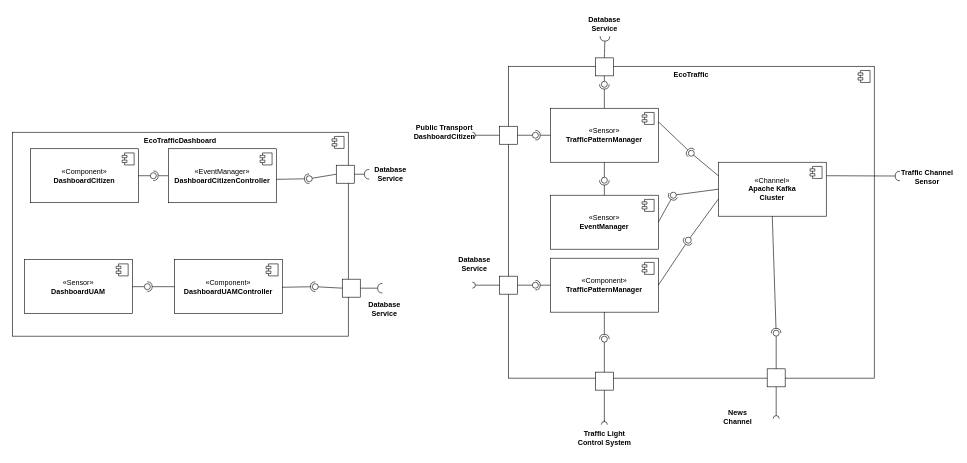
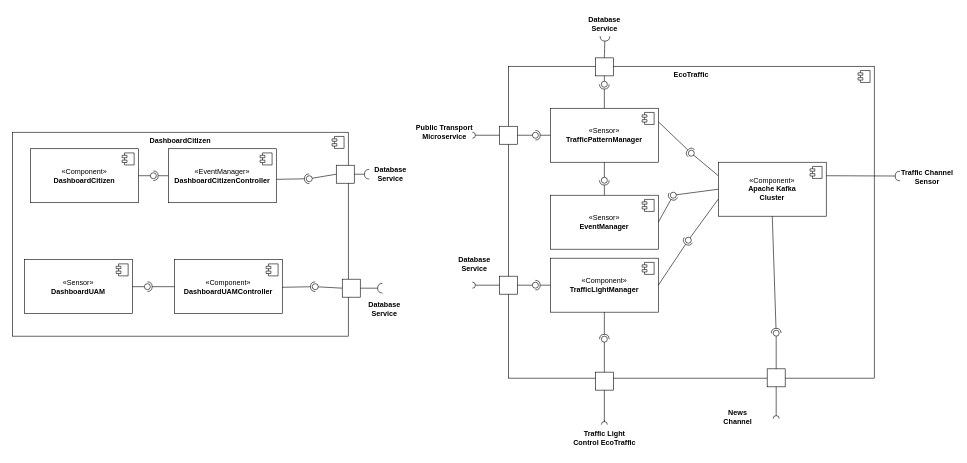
- <mxCell id="53" value="&lt;b&gt;Public Transport&lt;/b&gt;&lt;div&gt;&lt;b&gt;DashboardCitizen&lt;/b&gt;&lt;/div&gt;" style="text;html=1;align=center;verticalAlign=middle;resizable=0;points=[];autosize=1;strokeColor=none;fillColor=none;" parent="1" vertex="1"><mxGeometry x="680" y="200" width="120" height="40" as="geometry" /></mxCell>
+ <mxCell id="53" value="&lt;b&gt;Public Transport&lt;/b&gt;&lt;div&gt;&lt;b&gt;Microservice&lt;/b&gt;&lt;/div&gt;" style="text;html=1;align=center;verticalAlign=middle;resizable=0;points=[];autosize=1;strokeColor=none;fillColor=none;" parent="1" vertex="1"><mxGeometry x="680" y="200" width="120" height="40" as="geometry" /></mxCell>
- <mxCell id="64" value="&lt;b&gt;EcoTrafficDashboard&lt;/b&gt;" style="html=1;dropTarget=0;whiteSpace=wrap;align=center;verticalAlign=top;movable=1;resizable=1;rotatable=1;deletable=1;editable=1;locked=0;connectable=1;" vertex="1" parent="1"><mxGeometry x="20" y="220" width="560" height="340" as="geometry" /></mxCell>
+ <mxCell id="64" value="&lt;b&gt;DashboardCitizen&lt;/b&gt;" style="html=1;dropTarget=0;whiteSpace=wrap;align=center;verticalAlign=top;movable=1;resizable=1;rotatable=1;deletable=1;editable=1;locked=0;connectable=1;" vertex="1" parent="1"><mxGeometry x="20" y="220" width="560" height="340" as="geometry" /></mxCell>
- <mxCell id="5" value="«Channel»&lt;br&gt;&lt;b&gt;Apache Kafka&lt;/b&gt;&lt;div&gt;&lt;b&gt;Cluster&lt;/b&gt;&lt;/div&gt;" style="html=1;dropTarget=0;whiteSpace=wrap;" parent="1" vertex="1"><mxGeometry x="1197" y="270" width="180" height="90" as="geometry" /></mxCell>
+ <mxCell id="5" value="«Component»&lt;br&gt;&lt;b&gt;Apache Kafka&lt;/b&gt;&lt;div&gt;&lt;b&gt;Cluster&lt;/b&gt;&lt;/div&gt;" style="html=1;dropTarget=0;whiteSpace=wrap;" parent="1" vertex="1"><mxGeometry x="1197" y="270" width="180" height="90" as="geometry" /></mxCell>
- <mxCell id="14" value="«Component»&lt;br&gt;&lt;b&gt;TrafficPatternManager&lt;/b&gt;" style="html=1;dropTarget=0;whiteSpace=wrap;" parent="1" vertex="1"><mxGeometry x="917" y="430" width="180" height="90" as="geometry" /></mxCell>
+ <mxCell id="14" value="«Component»&lt;br&gt;&lt;b&gt;TrafficLightManager&lt;/b&gt;" style="html=1;dropTarget=0;whiteSpace=wrap;" parent="1" vertex="1"><mxGeometry x="917" y="430" width="180" height="90" as="geometry" /></mxCell>
- <mxCell id="39" value="&lt;b&gt;Traffic Light&lt;/b&gt;&lt;div&gt;&lt;b&gt;Control System&lt;/b&gt;&lt;/div&gt;" style="text;html=1;align=center;verticalAlign=middle;resizable=0;points=[];autosize=1;strokeColor=none;fillColor=none;" parent="1" vertex="1"><mxGeometry x="952" y="710" width="110" height="40" as="geometry" /></mxCell>
+ <mxCell id="39" value="&lt;b&gt;Traffic Light&lt;/b&gt;&lt;div&gt;&lt;b&gt;Control EcoTraffic&lt;/b&gt;&lt;/div&gt;" style="text;html=1;align=center;verticalAlign=middle;resizable=0;points=[];autosize=1;strokeColor=none;fillColor=none;" parent="1" vertex="1"><mxGeometry x="952" y="710" width="110" height="40" as="geometry" /></mxCell>
